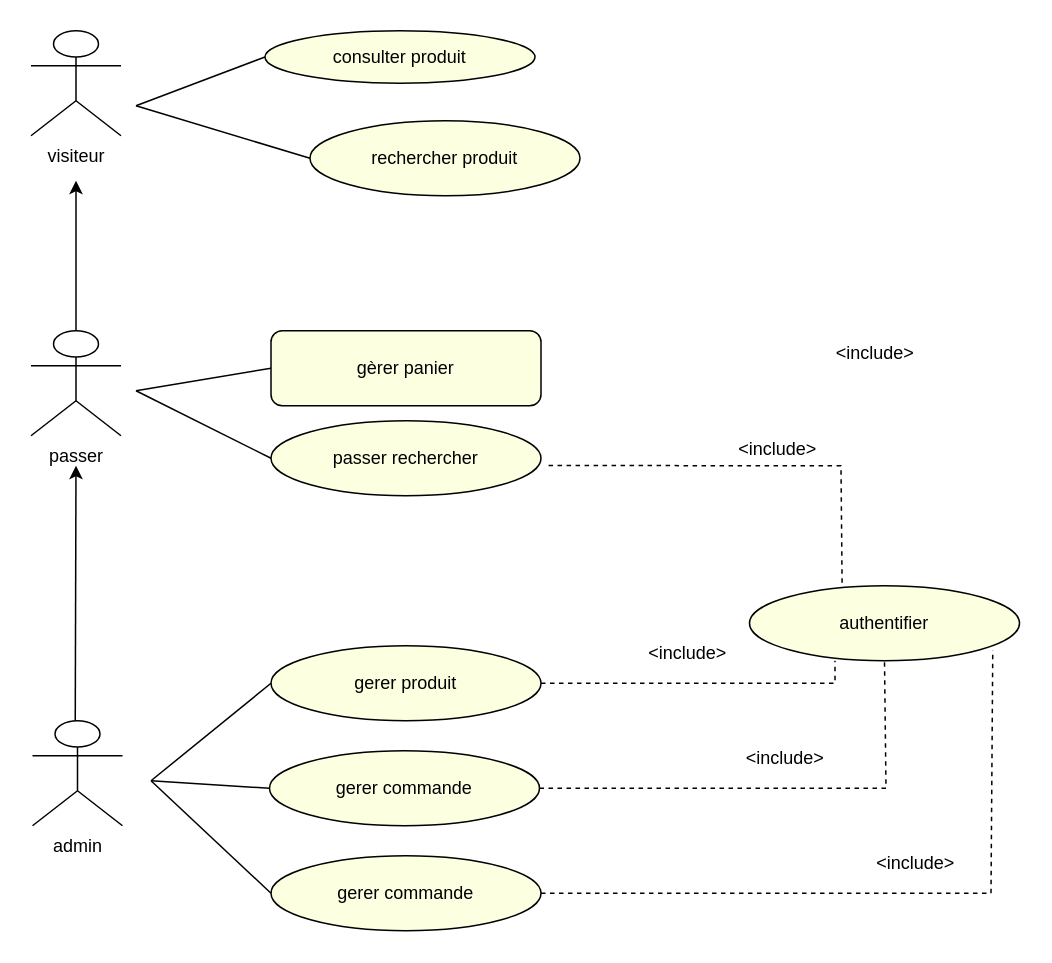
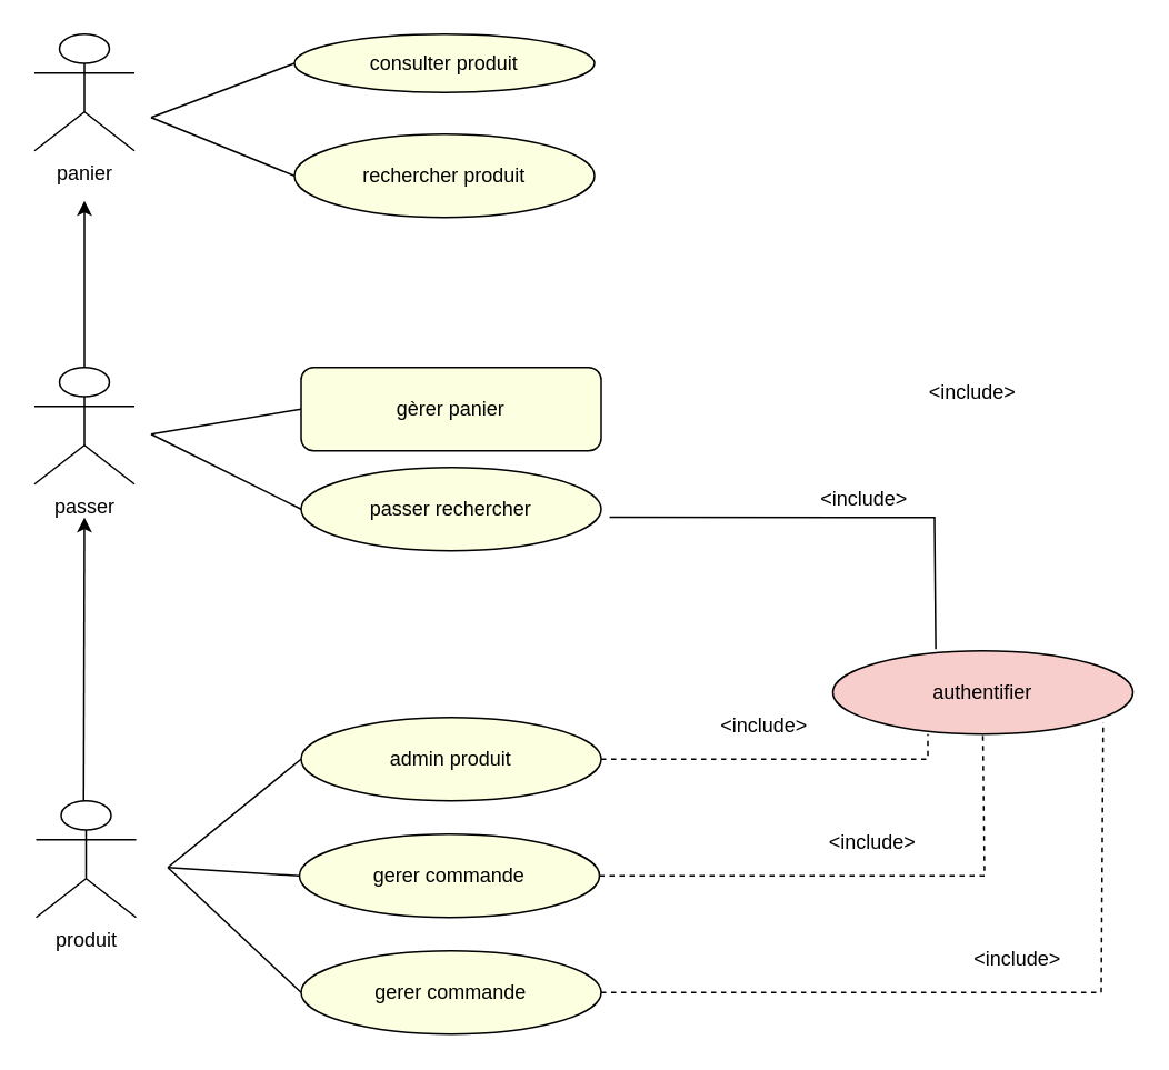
- <mxCell id="8" value="visiteur" style="shape=umlActor;verticalLabelPosition=bottom;verticalAlign=top;html=1;outlineConnect=0;fillStyle=hatch;strokeColor=#000000;" vertex="1" parent="1"><mxGeometry x="20" y="20" width="60" height="70" as="geometry" /></mxCell>
+ <mxCell id="8" value="panier" style="shape=umlActor;verticalLabelPosition=bottom;verticalAlign=top;html=1;outlineConnect=0;fillStyle=hatch;strokeColor=#000000;" vertex="1" parent="1"><mxGeometry x="20" y="20" width="60" height="70" as="geometry" /></mxCell>
- <mxCell id="4" value="rechercher produit" style="ellipse;whiteSpace=wrap;html=1;fillStyle=solid;fillColor=#FCFFE0;" vertex="1" parent="1"><mxGeometry x="206" y="80" width="180" height="50" as="geometry" /></mxCell>
+ <mxCell id="4" value="rechercher produit" style="ellipse;whiteSpace=wrap;html=1;fillStyle=solid;fillColor=#FCFFE0;" vertex="1" parent="1"><mxGeometry x="176" y="80" width="180" height="50" as="geometry" /></mxCell>
- <mxCell id="18" value="" style="endArrow=none;dashed=1;html=1;rounded=0;exitX=1.028;exitY=0.597;exitDx=0;exitDy=0;exitPerimeter=0;entryX=0.343;entryY=-0.019;entryDx=0;entryDy=0;entryPerimeter=0;" edge="1" parent="1" source="6" target="12"><mxGeometry width="50" height="50" relative="1" as="geometry"><mxPoint x="360" y="300" as="sourcePoint" /><mxPoint x="560" y="380" as="targetPoint" /><Array as="points"><mxPoint x="560" y="310" /></Array></mxGeometry></mxCell>
+ <mxCell id="18" value="" style="endArrow=none;dashed=0;html=1;rounded=0;exitX=1.028;exitY=0.597;exitDx=0;exitDy=0;exitPerimeter=0;entryX=0.343;entryY=-0.019;entryDx=0;entryDy=0;entryPerimeter=0;" edge="1" parent="1" source="6" target="12"><mxGeometry width="50" height="50" relative="1" as="geometry"><mxPoint x="360" y="300" as="sourcePoint" /><mxPoint x="560" y="380" as="targetPoint" /><Array as="points"><mxPoint x="560" y="310" /></Array></mxGeometry></mxCell>
- <mxCell id="12" value="authentifier" style="ellipse;whiteSpace=wrap;html=1;fillStyle=solid;fillColor=#FCFFE0;" vertex="1" parent="1"><mxGeometry x="499" y="390" width="180" height="50" as="geometry" /></mxCell>
+ <mxCell id="12" value="authentifier" style="ellipse;whiteSpace=wrap;html=1;fillStyle=solid;fillColor=#f8cecc;" vertex="1" parent="1"><mxGeometry x="499" y="390" width="180" height="50" as="geometry" /></mxCell>
- <mxCell id="9" value="gerer produit" style="ellipse;whiteSpace=wrap;html=1;fillStyle=solid;fillColor=#FCFFE0;" vertex="1" parent="1"><mxGeometry x="180" y="430" width="180" height="50" as="geometry" /></mxCell>
+ <mxCell id="9" value="admin produit" style="ellipse;whiteSpace=wrap;html=1;fillStyle=solid;fillColor=#FCFFE0;" vertex="1" parent="1"><mxGeometry x="180" y="430" width="180" height="50" as="geometry" /></mxCell>
- <mxCell id="7" value="admin" style="shape=umlActor;verticalLabelPosition=bottom;verticalAlign=top;html=1;outlineConnect=0;fillStyle=hatch;strokeColor=#000000;" vertex="1" parent="1"><mxGeometry x="21" y="480" width="60" height="70" as="geometry" /></mxCell>
+ <mxCell id="7" value="produit" style="shape=umlActor;verticalLabelPosition=bottom;verticalAlign=top;html=1;outlineConnect=0;fillStyle=hatch;strokeColor=#000000;" vertex="1" parent="1"><mxGeometry x="21" y="480" width="60" height="70" as="geometry" /></mxCell>
